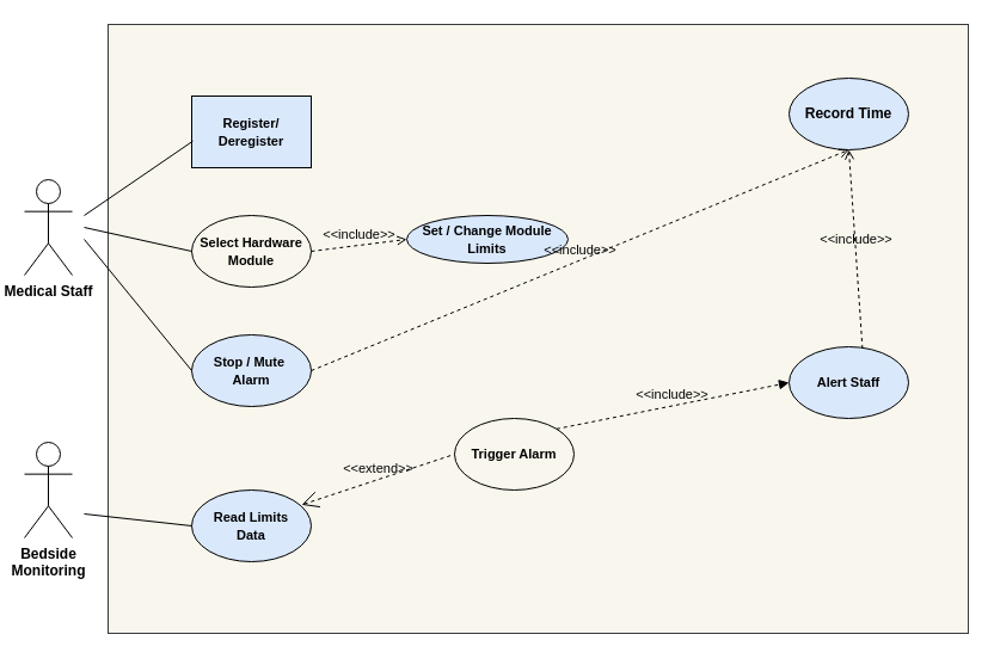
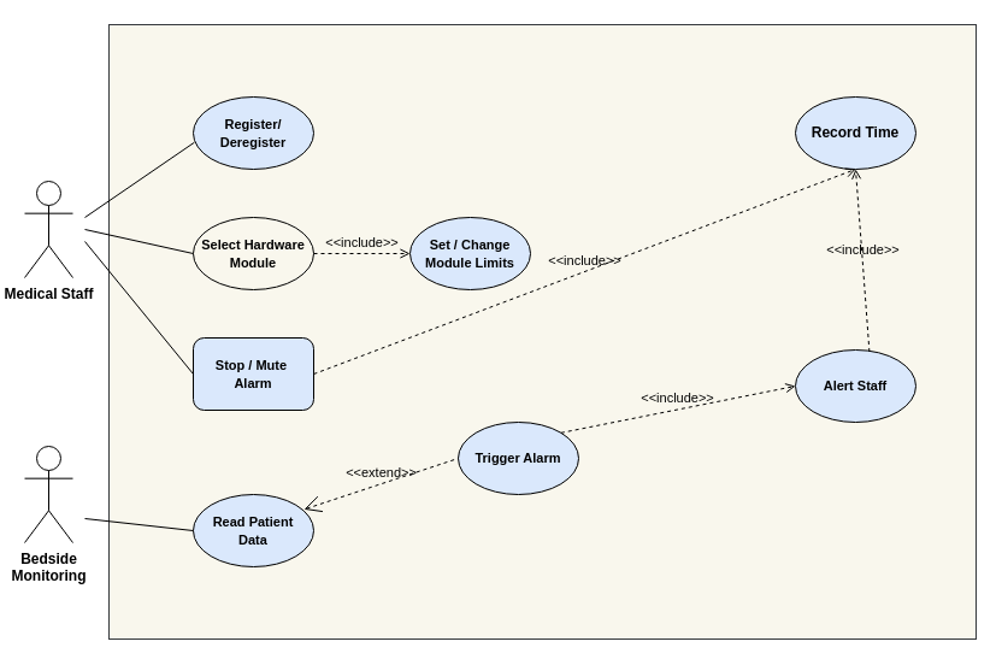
- <mxCell id="4" value="&lt;b&gt;Record Time&lt;/b&gt;" style="ellipse;whiteSpace=wrap;html=1;shadow=0;fillColor=#dae8fc;strokeColor=#000000;" parent="1" vertex="1"><mxGeometry x="660" y="65" width="100" height="60" as="geometry" /></mxCell>
+ <mxCell id="4" value="&lt;b&gt;Record Time&lt;/b&gt;" style="ellipse;whiteSpace=wrap;html=1;shadow=0;fillColor=#dae8fc;strokeColor=#000000;" parent="1" vertex="1"><mxGeometry x="660" y="80" width="100" height="60" as="geometry" /></mxCell>
- <mxCell id="5" value="&lt;font style=&quot;font-size: 11px&quot;&gt;&lt;b&gt;Register/&lt;br&gt;Deregister&lt;br&gt;&lt;/b&gt;&lt;/font&gt;" style="whiteSpace=wrap;html=1;shadow=0;fillColor=#dae8fc;strokeColor=#000000;rounded=0;" parent="1" vertex="1"><mxGeometry x="160" y="80" width="100" height="60" as="geometry" /></mxCell>
+ <mxCell id="5" value="&lt;font style=&quot;font-size: 11px&quot;&gt;&lt;b&gt;Register/&lt;br&gt;Deregister&lt;br&gt;&lt;/b&gt;&lt;/font&gt;" style="ellipse;whiteSpace=wrap;html=1;shadow=0;fillColor=#dae8fc;strokeColor=#000000;" parent="1" vertex="1"><mxGeometry x="160" y="80" width="100" height="60" as="geometry" /></mxCell>
- <mxCell id="6" value="&lt;font style=&quot;font-size: 11px&quot;&gt;&lt;b&gt;Set / Change Module Limits&lt;/b&gt;&lt;/font&gt;" style="ellipse;whiteSpace=wrap;html=1;shadow=0;fillColor=#dae8fc;strokeColor=#000000;" parent="1" vertex="1"><mxGeometry x="340" y="180" width="135" height="40" as="geometry" /></mxCell>
+ <mxCell id="6" value="&lt;font style=&quot;font-size: 11px&quot;&gt;&lt;b&gt;Set / Change Module Limits&lt;/b&gt;&lt;/font&gt;" style="ellipse;whiteSpace=wrap;html=1;shadow=0;fillColor=#dae8fc;strokeColor=#000000;" parent="1" vertex="1"><mxGeometry x="340" y="180" width="100" height="60" as="geometry" /></mxCell>
- <mxCell id="7" value="&lt;font style=&quot;font-size: 11px&quot;&gt;&lt;b&gt;Stop / Mute&amp;nbsp;&lt;br&gt;Alarm&lt;/b&gt;&lt;/font&gt;" style="ellipse;whiteSpace=wrap;html=1;shadow=0;fillColor=#dae8fc;strokeColor=#000000;" parent="1" vertex="1"><mxGeometry x="160" y="280" width="100" height="60" as="geometry" /></mxCell>
+ <mxCell id="7" value="&lt;font style=&quot;font-size: 11px&quot;&gt;&lt;b&gt;Stop / Mute&amp;nbsp;&lt;br&gt;Alarm&lt;/b&gt;&lt;/font&gt;" style="whiteSpace=wrap;html=1;shadow=0;fillColor=#dae8fc;strokeColor=#000000;rounded=1;" parent="1" vertex="1"><mxGeometry x="160" y="280" width="100" height="60" as="geometry" /></mxCell>
- <mxCell id="20" value="&amp;lt;&amp;lt;include&amp;gt;&amp;gt;" style="edgeStyle=none;html=1;endArrow=block;verticalAlign=bottom;dashed=1;labelBackgroundColor=none;exitX=1;exitY=0;exitDx=0;exitDy=0;entryX=0;entryY=0.5;entryDx=0;entryDy=0;" parent="1" source="10" target="9" edge="1"><mxGeometry width="160" relative="1" as="geometry"><mxPoint x="460" y="330" as="sourcePoint" /><mxPoint x="620" y="330" as="targetPoint" /></mxGeometry></mxCell>
+ <mxCell id="20" value="&amp;lt;&amp;lt;include&amp;gt;&amp;gt;" style="edgeStyle=none;html=1;endArrow=open;verticalAlign=bottom;dashed=1;labelBackgroundColor=none;exitX=1;exitY=0;exitDx=0;exitDy=0;entryX=0;entryY=0.5;entryDx=0;entryDy=0;" parent="1" source="10" target="9" edge="1"><mxGeometry width="160" relative="1" as="geometry"><mxPoint x="460" y="330" as="sourcePoint" /><mxPoint x="620" y="330" as="targetPoint" /></mxGeometry></mxCell>
- <mxCell id="10" value="&lt;b style=&quot;font-size: 11px&quot;&gt;&lt;font style=&quot;font-size: 11px&quot;&gt;Trigger Alarm&lt;/font&gt;&lt;/b&gt;" style="ellipse;whiteSpace=wrap;html=1;shadow=0;fillColor=#f9f7ed;strokeColor=#000000;" parent="1" vertex="1"><mxGeometry x="380" y="350" width="100" height="60" as="geometry" /></mxCell>
+ <mxCell id="10" value="&lt;b style=&quot;font-size: 11px&quot;&gt;&lt;font style=&quot;font-size: 11px&quot;&gt;Trigger Alarm&lt;/font&gt;&lt;/b&gt;" style="ellipse;whiteSpace=wrap;html=1;shadow=0;fillColor=#dae8fc;strokeColor=#000000;" parent="1" vertex="1"><mxGeometry x="380" y="350" width="100" height="60" as="geometry" /></mxCell>
- <mxCell id="8" value="&lt;font style=&quot;font-size: 11px&quot;&gt;&lt;b&gt;Read Limits&lt;br&gt;Data&lt;/b&gt;&lt;/font&gt;" style="ellipse;whiteSpace=wrap;html=1;shadow=0;fillColor=#dae8fc;strokeColor=#000000;" parent="1" vertex="1"><mxGeometry x="160" y="410" width="100" height="60" as="geometry" /></mxCell>
+ <mxCell id="8" value="&lt;font style=&quot;font-size: 11px&quot;&gt;&lt;b&gt;Read Patient&lt;br&gt;Data&lt;/b&gt;&lt;/font&gt;" style="ellipse;whiteSpace=wrap;html=1;shadow=0;fillColor=#dae8fc;strokeColor=#000000;" parent="1" vertex="1"><mxGeometry x="160" y="410" width="100" height="60" as="geometry" /></mxCell>
